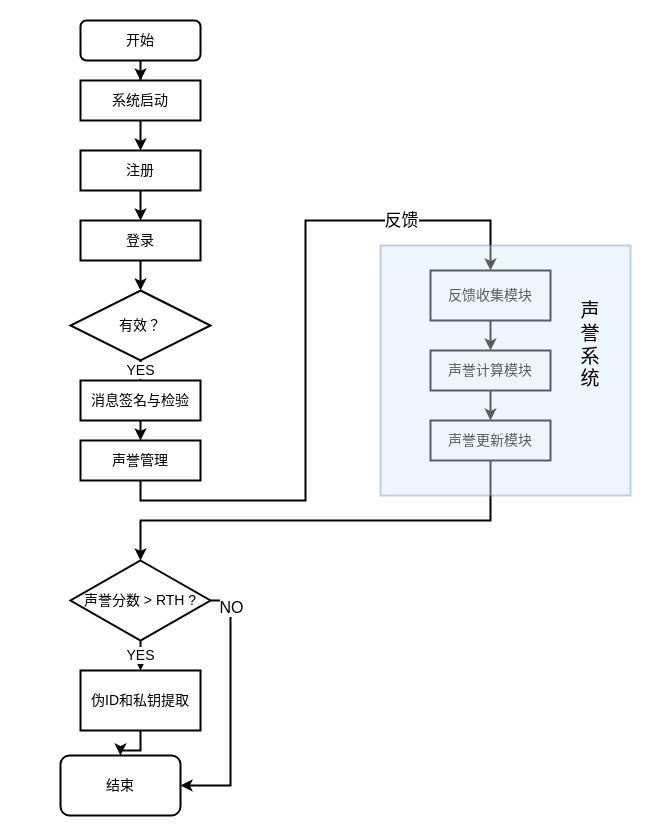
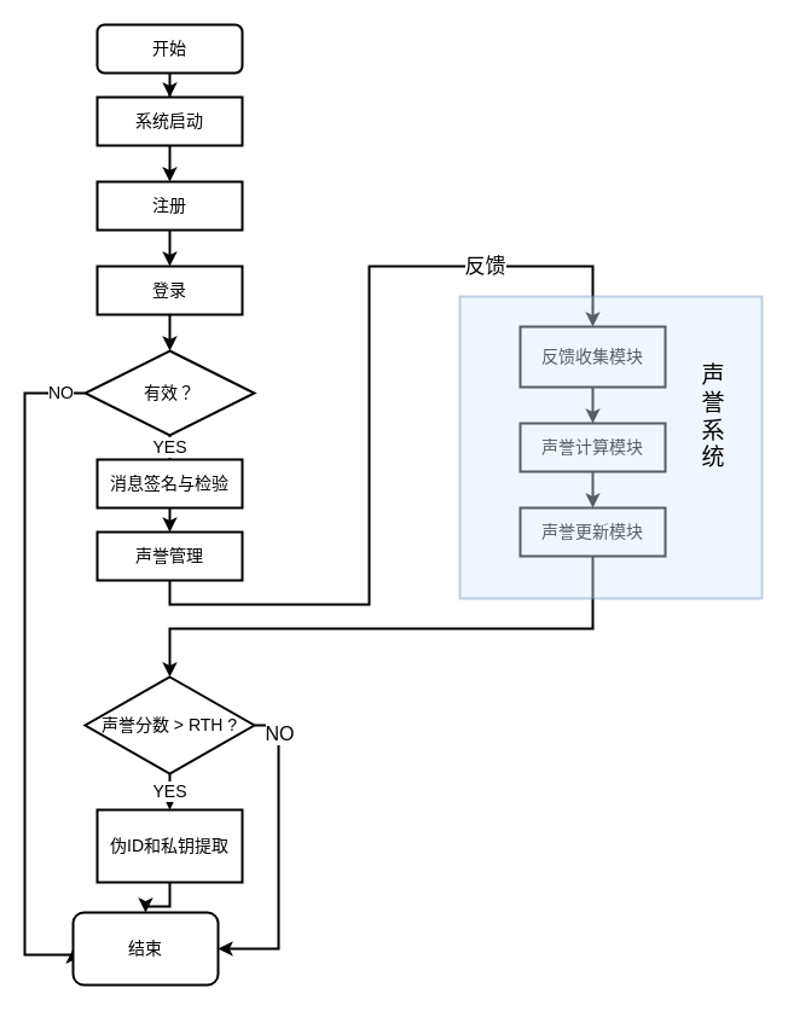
+ <mxCell id="11" value="NO" style="edgeStyle=orthogonalEdgeStyle;rounded=0;orthogonalLoop=1;jettySize=auto;html=1;exitX=0;exitY=0.5;exitDx=0;exitDy=0;entryX=0;entryY=0.5;entryDx=0;entryDy=0;fontSize=14;strokeWidth=2;" edge="1" parent="1" source="12" target="30"><mxGeometry x="-0.93" relative="1" as="geometry"><Array as="points"><mxPoint x="20" y="325" /><mxPoint x="20" y="790" /></Array><mxPoint as="offset" /></mxGeometry></mxCell>
